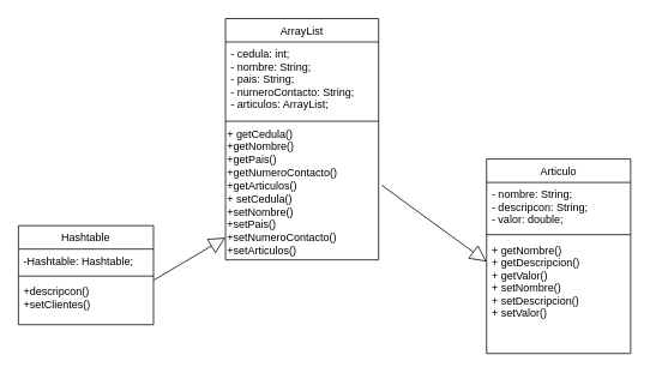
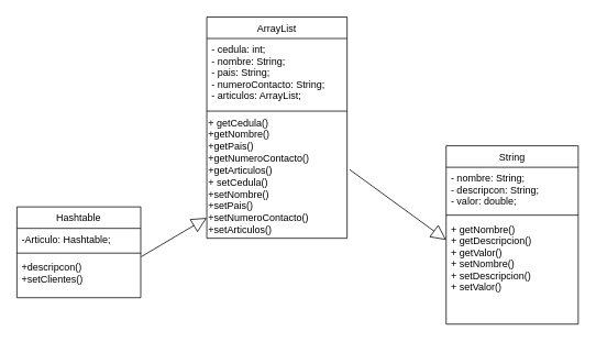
- <mxCell id="6" value="Articulo" style="swimlane;fontStyle=0;align=center;verticalAlign=top;childLayout=stackLayout;horizontal=1;startSize=26;horizontalStack=0;resizeParent=1;resizeLast=0;collapsible=1;marginBottom=0;rounded=0;shadow=0;strokeWidth=1;" parent="1" vertex="1"><mxGeometry x="540" y="176" width="160" height="216" as="geometry"><mxRectangle x="550" y="140" width="160" height="26" as="alternateBounds" /></mxGeometry></mxCell>
+ <mxCell id="6" value="String" style="swimlane;fontStyle=0;align=center;verticalAlign=top;childLayout=stackLayout;horizontal=1;startSize=26;horizontalStack=0;resizeParent=1;resizeLast=0;collapsible=1;marginBottom=0;rounded=0;shadow=0;strokeWidth=1;" parent="1" vertex="1"><mxGeometry x="540" y="176" width="160" height="216" as="geometry"><mxRectangle x="550" y="140" width="160" height="26" as="alternateBounds" /></mxGeometry></mxCell>
- <mxCell id="11" value="-Hashtable: Hashtable;" style="text;align=left;verticalAlign=top;spacingLeft=4;spacingRight=4;overflow=hidden;rotatable=0;points=[[0,0.5],[1,0.5]];portConstraint=eastwest;" vertex="1" parent="10"><mxGeometry y="26" width="150" height="26" as="geometry" /></mxCell>
+ <mxCell id="11" value="-Articulo: Hashtable;" style="text;align=left;verticalAlign=top;spacingLeft=4;spacingRight=4;overflow=hidden;rotatable=0;points=[[0,0.5],[1,0.5]];portConstraint=eastwest;" vertex="1" parent="10"><mxGeometry y="26" width="150" height="26" as="geometry" /></mxCell>
